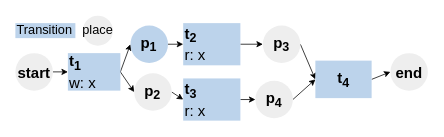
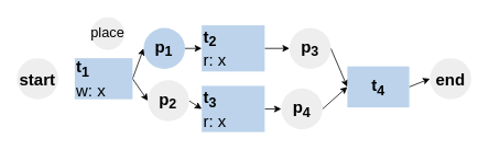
- <mxCell id="21" value="Transition" style="rounded=0;whiteSpace=wrap;html=1;fontSize=17;align=left;fillColor=#BCD3EB;strokeColor=none;" parent="1" vertex="1"><mxGeometry x="20" y="30" width="80" height="20" as="geometry" /></mxCell>
- <mxCell id="13" style="edgeStyle=orthogonalEdgeStyle;rounded=0;orthogonalLoop=1;jettySize=auto;html=1;exitX=1;exitY=0.5;exitDx=0;exitDy=0;entryX=0;entryY=0.5;entryDx=0;entryDy=0;" parent="1" source="16" target="12" edge="1"><mxGeometry relative="1" as="geometry"><mxPoint x="-10" y="95" as="sourcePoint" /></mxGeometry></mxCell>
